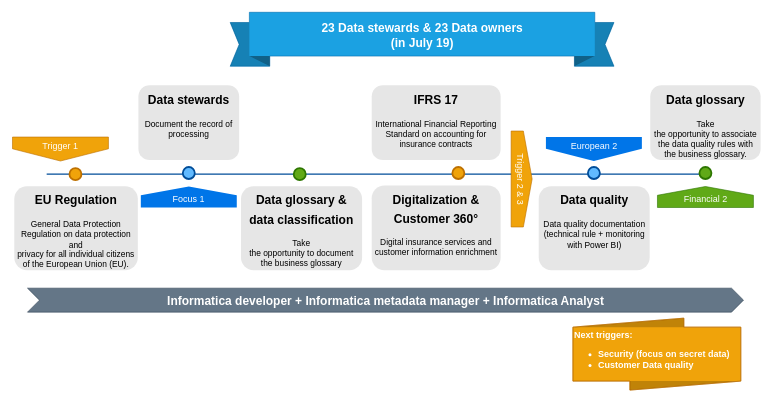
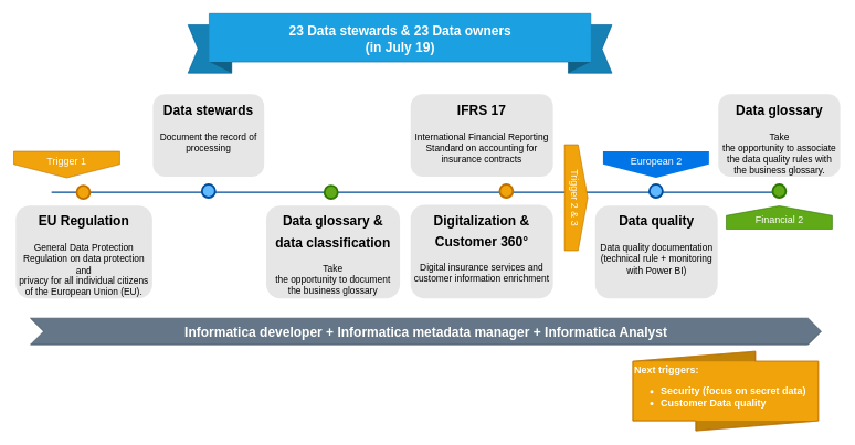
- <mxCell id="22" value="&lt;font style=&quot;font-size: 20px;&quot;&gt;23 Data stewards &amp;amp; 23 Data owners &lt;br style=&quot;font-size: 20px;&quot;&gt;(in July 19)&lt;/font&gt;" style="html=1;shape=mxgraph.infographic.banner;dx=32;dy=17;notch=15;fillColor=#1ba1e2;strokeColor=#006EAF;align=center;verticalAlign=middle;fontSize=20;fontStyle=1;spacingBottom=15;fontColor=#ffffff;" parent="1" vertex="1"><mxGeometry x="383" y="20" width="640" height="90" as="geometry" /></mxCell>
+ <mxCell id="22" value="&lt;font style=&quot;font-size: 20px;&quot;&gt;23 Data stewards &amp;amp; 23 Data owners &lt;br style=&quot;font-size: 20px;&quot;&gt;(in July 19)&lt;/font&gt;" style="html=1;shape=mxgraph.infographic.banner;dx=32;dy=17;notch=15;fillColor=#1ba1e2;strokeColor=#006EAF;align=center;verticalAlign=middle;fontSize=20;fontStyle=1;spacingBottom=15;fontColor=#ffffff;" parent="1" vertex="1"><mxGeometry x="283" y="20" width="640" height="90" as="geometry" /></mxCell>
- <mxCell id="5" value="&lt;span&gt;Focus 1&lt;/span&gt;" style="shape=offPageConnector;whiteSpace=wrap;html=1;fillColor=#0075E8;fontSize=15;fontColor=#FFFFFF;size=0.418;flipV=1;verticalAlign=bottom;strokeColor=none;spacingBottom=4;" parent="1" vertex="1"><mxGeometry x="234" y="310.5" width="160" height="35" as="geometry" /></mxCell>
